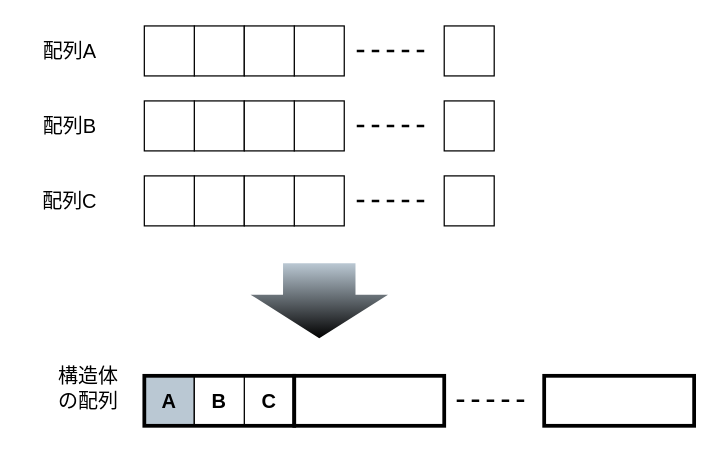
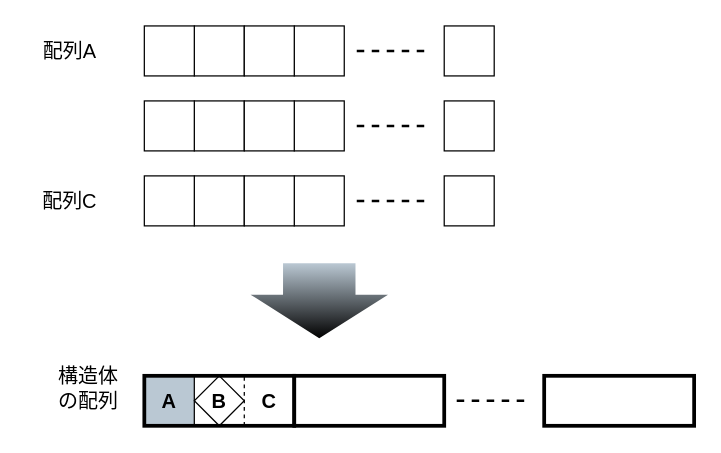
- <mxCell id="14" value="配列B" style="text;html=1;align=center;verticalAlign=middle;resizable=0;points=[];autosize=1;strokeColor=none;fillColor=none;fontSize=16;" parent="1" vertex="1"><mxGeometry x="20" y="85" width="70" height="30" as="geometry" /></mxCell>
- <mxCell id="25" value="B" style="rounded=0;whiteSpace=wrap;html=1;fontSize=16;fontStyle=1" parent="1" vertex="1"><mxGeometry x="155" y="300" width="40" height="40" as="geometry" /></mxCell>
+ <mxCell id="25" value="B" style="rhombus;whiteSpace=wrap;html=1;fontSize=16;fontStyle=1;" parent="1" vertex="1"><mxGeometry x="155" y="300" width="40" height="40" as="geometry" /></mxCell>
- <mxCell id="24" value="C" style="rounded=0;whiteSpace=wrap;html=1;fontSize=16;fontStyle=1" parent="1" vertex="1"><mxGeometry x="195" y="300" width="40" height="40" as="geometry" /></mxCell>
+ <mxCell id="24" value="C" style="rounded=0;whiteSpace=wrap;html=1;fontSize=16;fontStyle=1;dashed=1;" parent="1" vertex="1"><mxGeometry x="195" y="300" width="40" height="40" as="geometry" /></mxCell>
